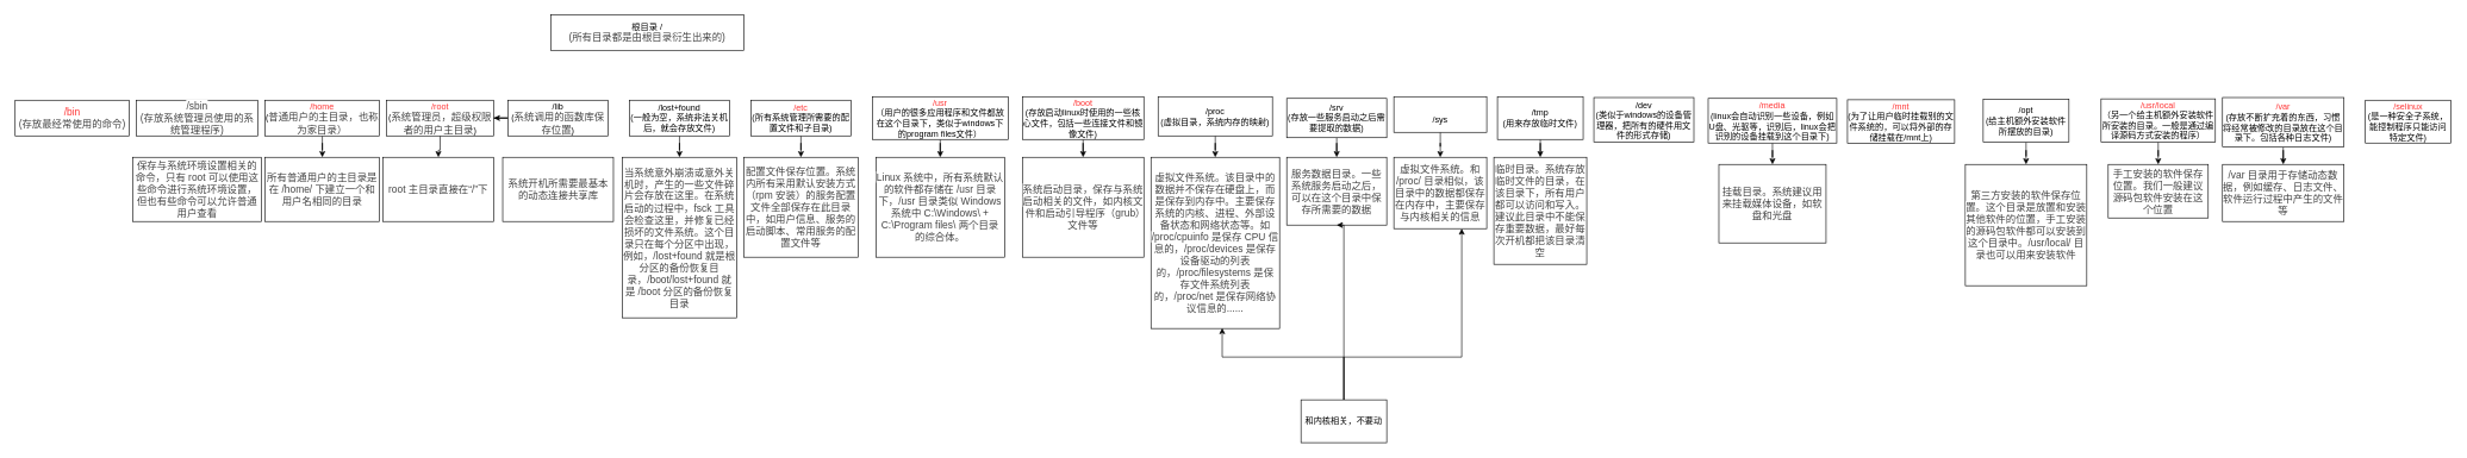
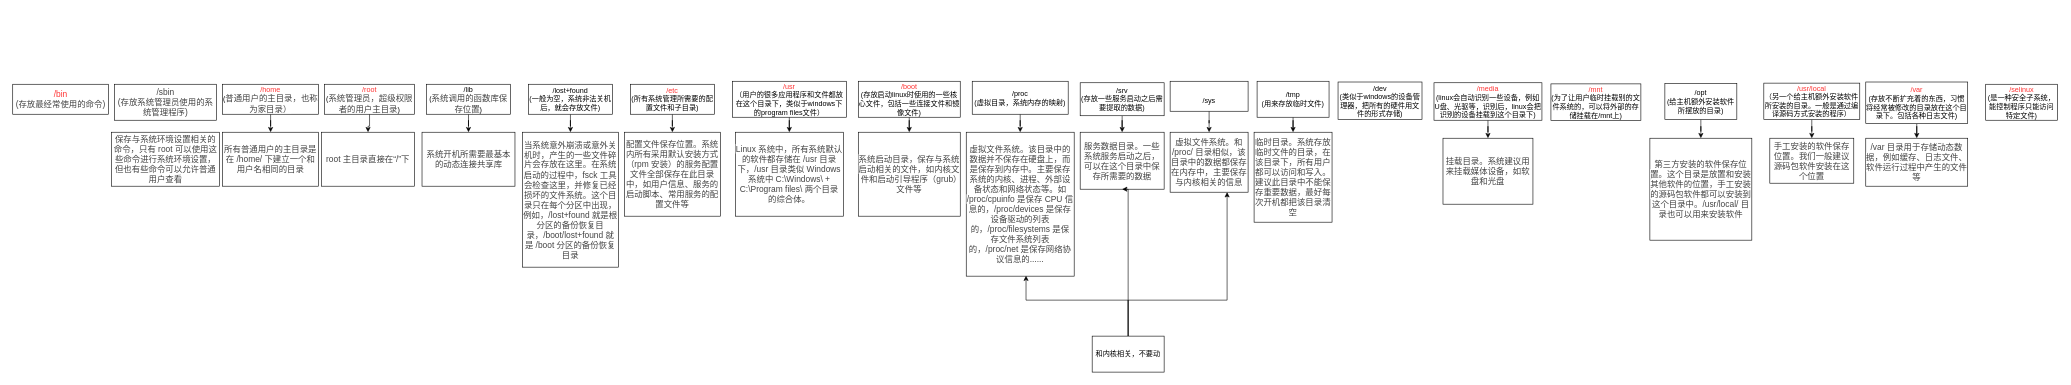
- <mxCell id="2" value="根目录 /&lt;br&gt;&lt;span style=&quot;color: rgb(68 , 68 , 68) ; font-family: &amp;#34;helvetica neue&amp;#34; , , &amp;#34;microsoft yahei&amp;#34; , &amp;#34;helvetica&amp;#34; , &amp;#34;arial&amp;#34; , sans-serif ; font-size: 14px ; text-align: left ; background-color: rgb(255 , 255 , 255)&quot;&gt;(所有目录都是由根目录衍生出来的)&lt;/span&gt;" style="rounded=0;whiteSpace=wrap;html=1;" vertex="1" parent="1"><mxGeometry x="770" y="20" width="270" height="50" as="geometry" /></mxCell>
- <mxCell id="5" value="&lt;span style=&quot;color: rgb(68 , 68 , 68) ; font-family: &amp;#34;helvetica neue&amp;#34; , , &amp;#34;microsoft yahei&amp;#34; , &amp;#34;helvetica&amp;#34; , &amp;#34;arial&amp;#34; , sans-serif ; font-size: 14px ; background-color: rgb(255 , 255 , 255)&quot;&gt;/sbin&lt;br&gt;(存放系统管理员使用的系统管理程序)&lt;br&gt;&lt;/span&gt;" style="rounded=0;whiteSpace=wrap;html=1;" vertex="1" parent="1"><mxGeometry x="190" y="140" width="170" height="50" as="geometry" /></mxCell>
+ <mxCell id="5" value="&lt;span style=&quot;color: rgb(68 , 68 , 68) ; font-family: &amp;#34;helvetica neue&amp;#34; , , &amp;#34;microsoft yahei&amp;#34; , &amp;#34;helvetica&amp;#34; , &amp;#34;arial&amp;#34; , sans-serif ; font-size: 14px ; background-color: rgb(255 , 255 , 255)&quot;&gt;/sbin&lt;br&gt;(存放系统管理员使用的系统管理程序)&lt;br&gt;&lt;/span&gt;" style="rounded=0;whiteSpace=wrap;html=1;" vertex="1" parent="1"><mxGeometry x="190" y="140" width="170" height="60" as="geometry" /></mxCell>
- <mxCell id="13" value="" style="edgeStyle=orthogonalEdgeStyle;rounded=0;orthogonalLoop=1;jettySize=auto;html=1;fontColor=#FF3333;" edge="1" parent="1" source="14" target="4"><mxGeometry relative="1" as="geometry" /></mxCell>
+ <mxCell id="13" value="" style="edgeStyle=orthogonalEdgeStyle;rounded=0;orthogonalLoop=1;jettySize=auto;html=1;fontColor=#FF3333;" edge="1" parent="1" source="14" target="22"><mxGeometry relative="1" as="geometry" /></mxCell>
